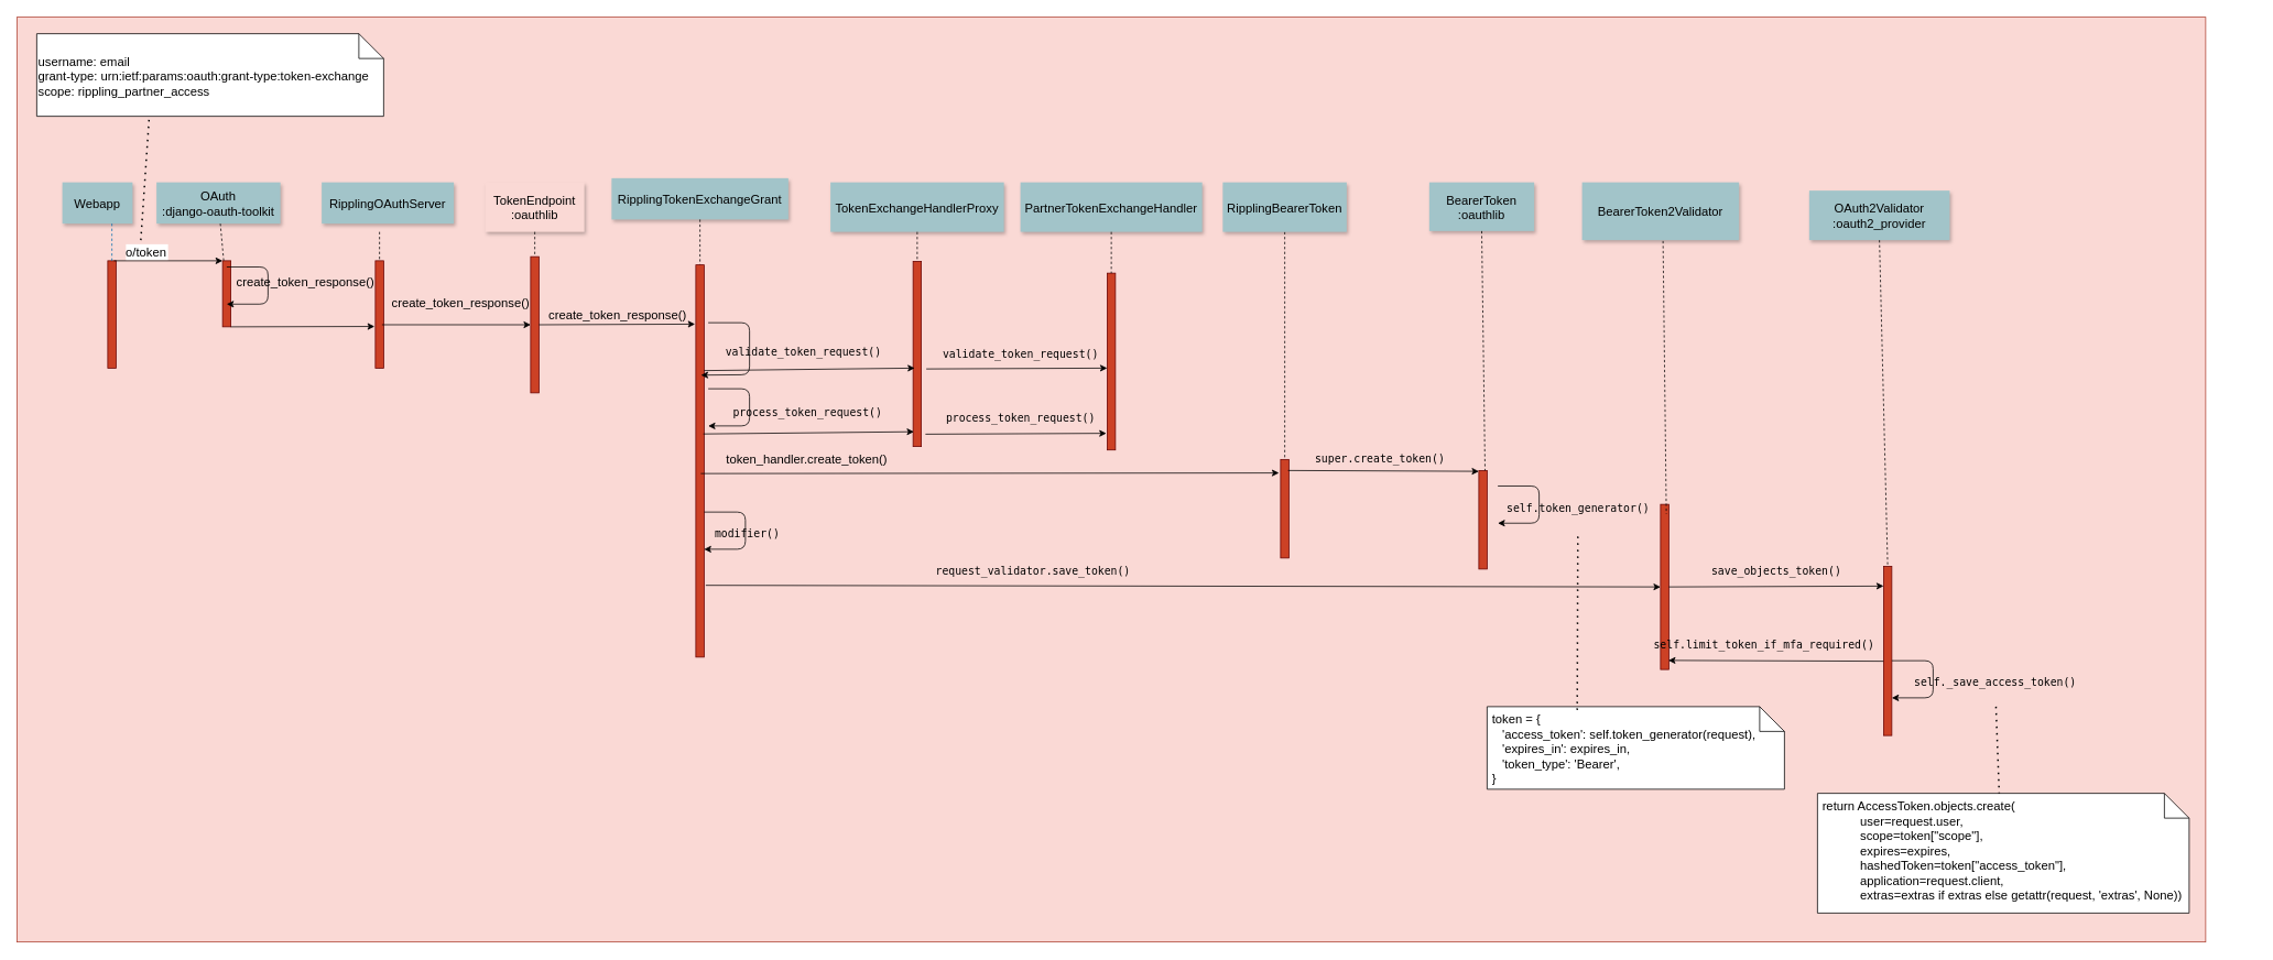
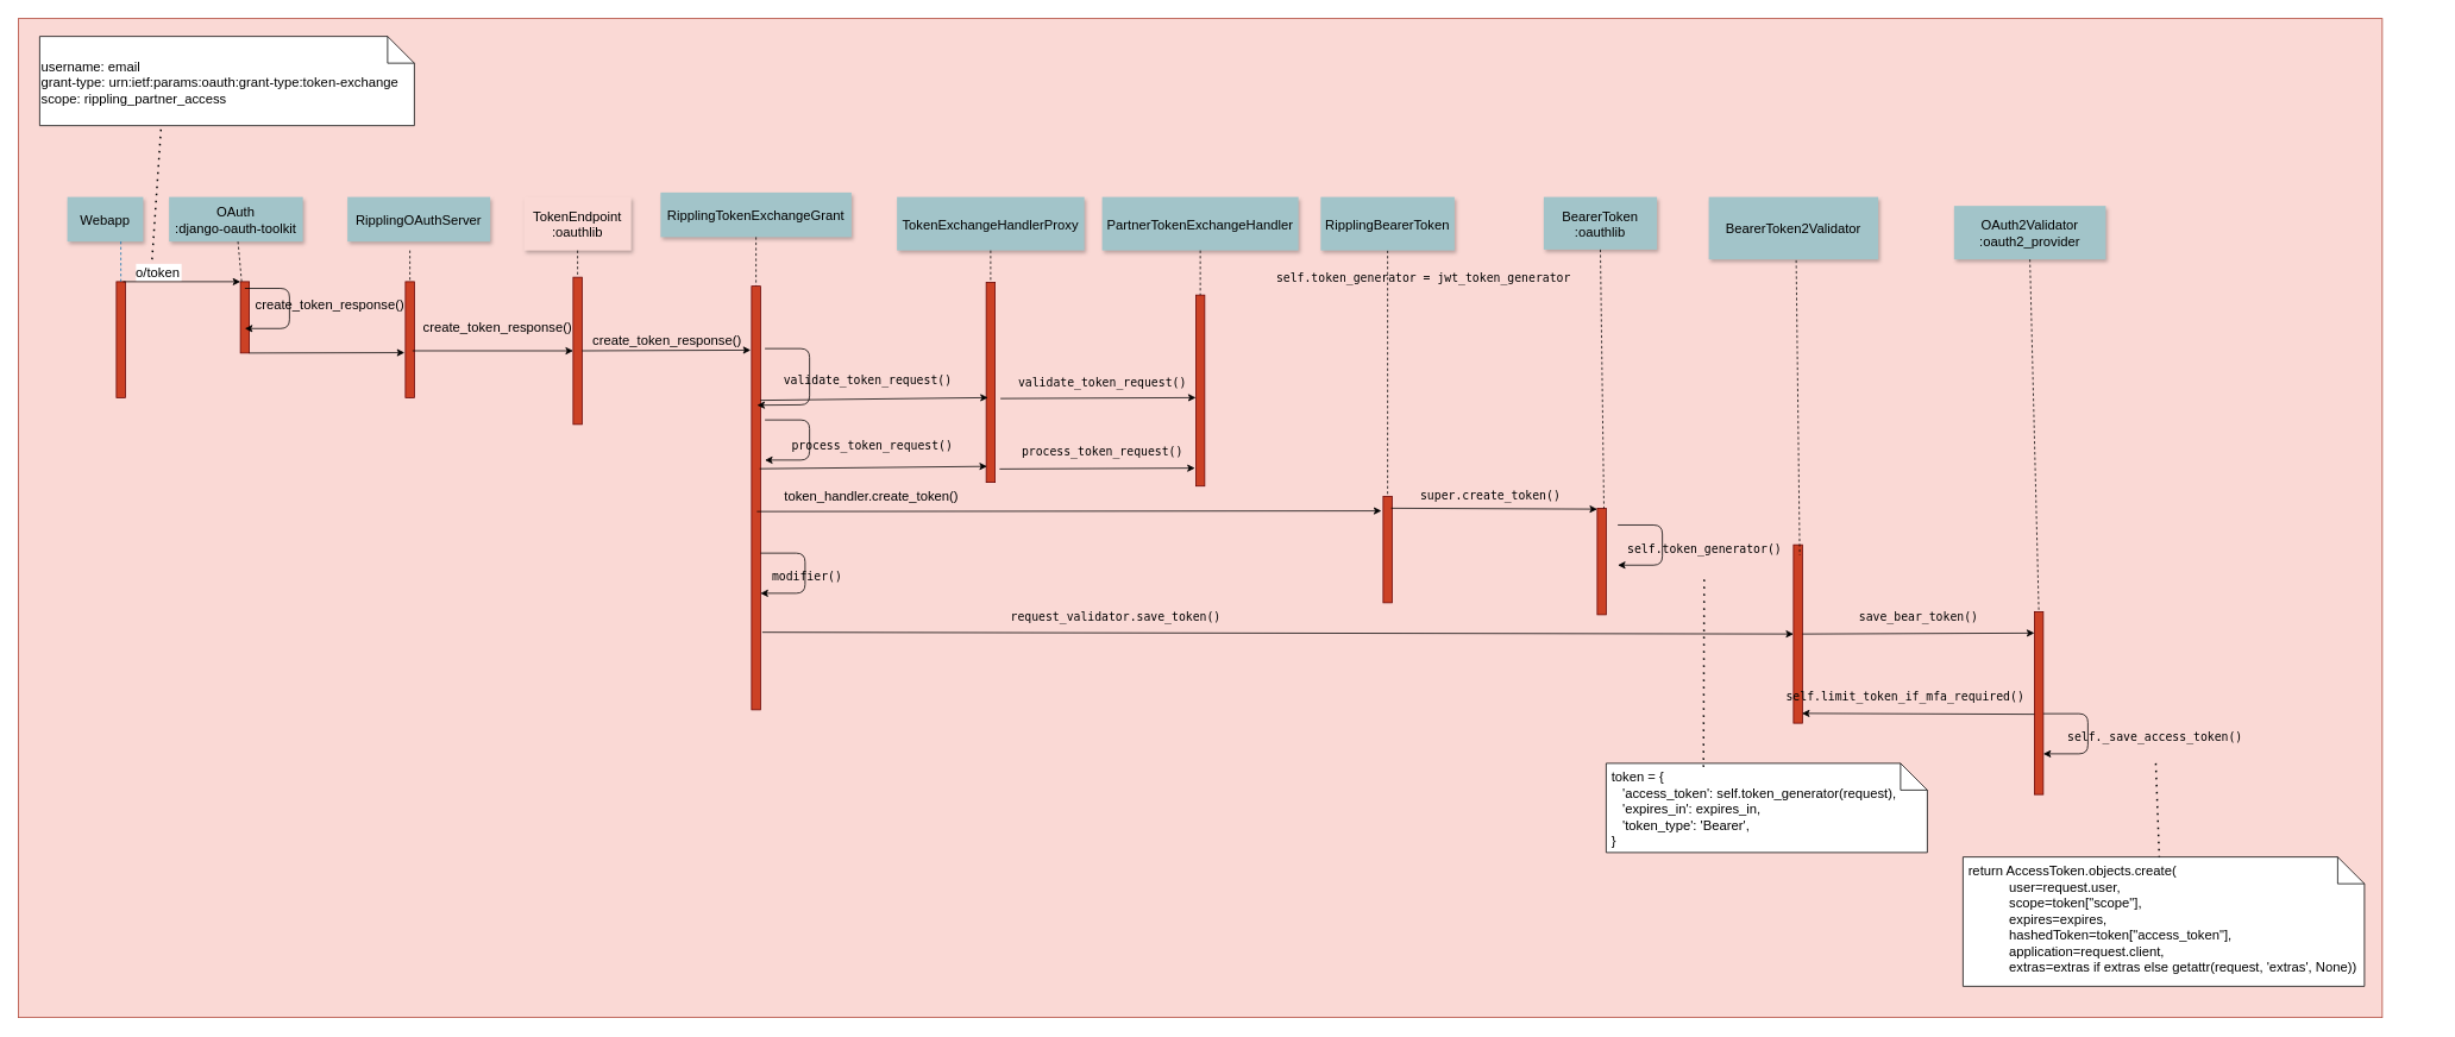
+ <mxCell id="54" value="&lt;div style=&quot;&quot;&gt;&lt;pre style=&quot;font-family: &amp;quot;JetBrains Mono&amp;quot;, monospace; font-size: 9.8pt;&quot;&gt;self.token_generator = jwt_token_generator&lt;/pre&gt;&lt;/div&gt;" style="text;html=1;align=center;verticalAlign=middle;resizable=0;points=[];autosize=1;strokeColor=none;fillColor=none;" vertex="1" parent="1"><mxGeometry x="1420" y="280" width="350" height="60" as="geometry" /></mxCell>
- <mxCell id="68" value="&lt;div style=&quot;&quot;&gt;&lt;pre style=&quot;font-family: &amp;quot;JetBrains Mono&amp;quot;, monospace; font-size: 9.8pt;&quot;&gt;&lt;div style=&quot;&quot;&gt;&lt;pre style=&quot;font-family:'JetBrains Mono',monospace;font-size:9.8pt;&quot;&gt;&lt;pre style=&quot;font-size: 9.8pt; font-family: &amp;quot;JetBrains Mono&amp;quot;, monospace;&quot;&gt;save_objects_token()&lt;/pre&gt;&lt;/pre&gt;&lt;/div&gt;&lt;/pre&gt;&lt;/div&gt;" style="text;html=1;align=center;verticalAlign=middle;resizable=0;points=[];autosize=1;strokeColor=none;fillColor=none;labelBackgroundColor=none;fontColor=#000000;" vertex="1" parent="1"><mxGeometry x="2070" y="660" width="160" height="60" as="geometry" /></mxCell>
+ <mxCell id="68" value="&lt;div style=&quot;&quot;&gt;&lt;pre style=&quot;font-family: &amp;quot;JetBrains Mono&amp;quot;, monospace; font-size: 9.8pt;&quot;&gt;&lt;div style=&quot;&quot;&gt;&lt;pre style=&quot;font-family:'JetBrains Mono',monospace;font-size:9.8pt;&quot;&gt;&lt;pre style=&quot;font-size: 9.8pt; font-family: &amp;quot;JetBrains Mono&amp;quot;, monospace;&quot;&gt;save_bear_token()&lt;/pre&gt;&lt;/pre&gt;&lt;/div&gt;&lt;/pre&gt;&lt;/div&gt;" style="text;html=1;align=center;verticalAlign=middle;resizable=0;points=[];autosize=1;strokeColor=none;fillColor=none;labelBackgroundColor=none;fontColor=#000000;" vertex="1" parent="1"><mxGeometry x="2070" y="660" width="160" height="60" as="geometry" /></mxCell>
